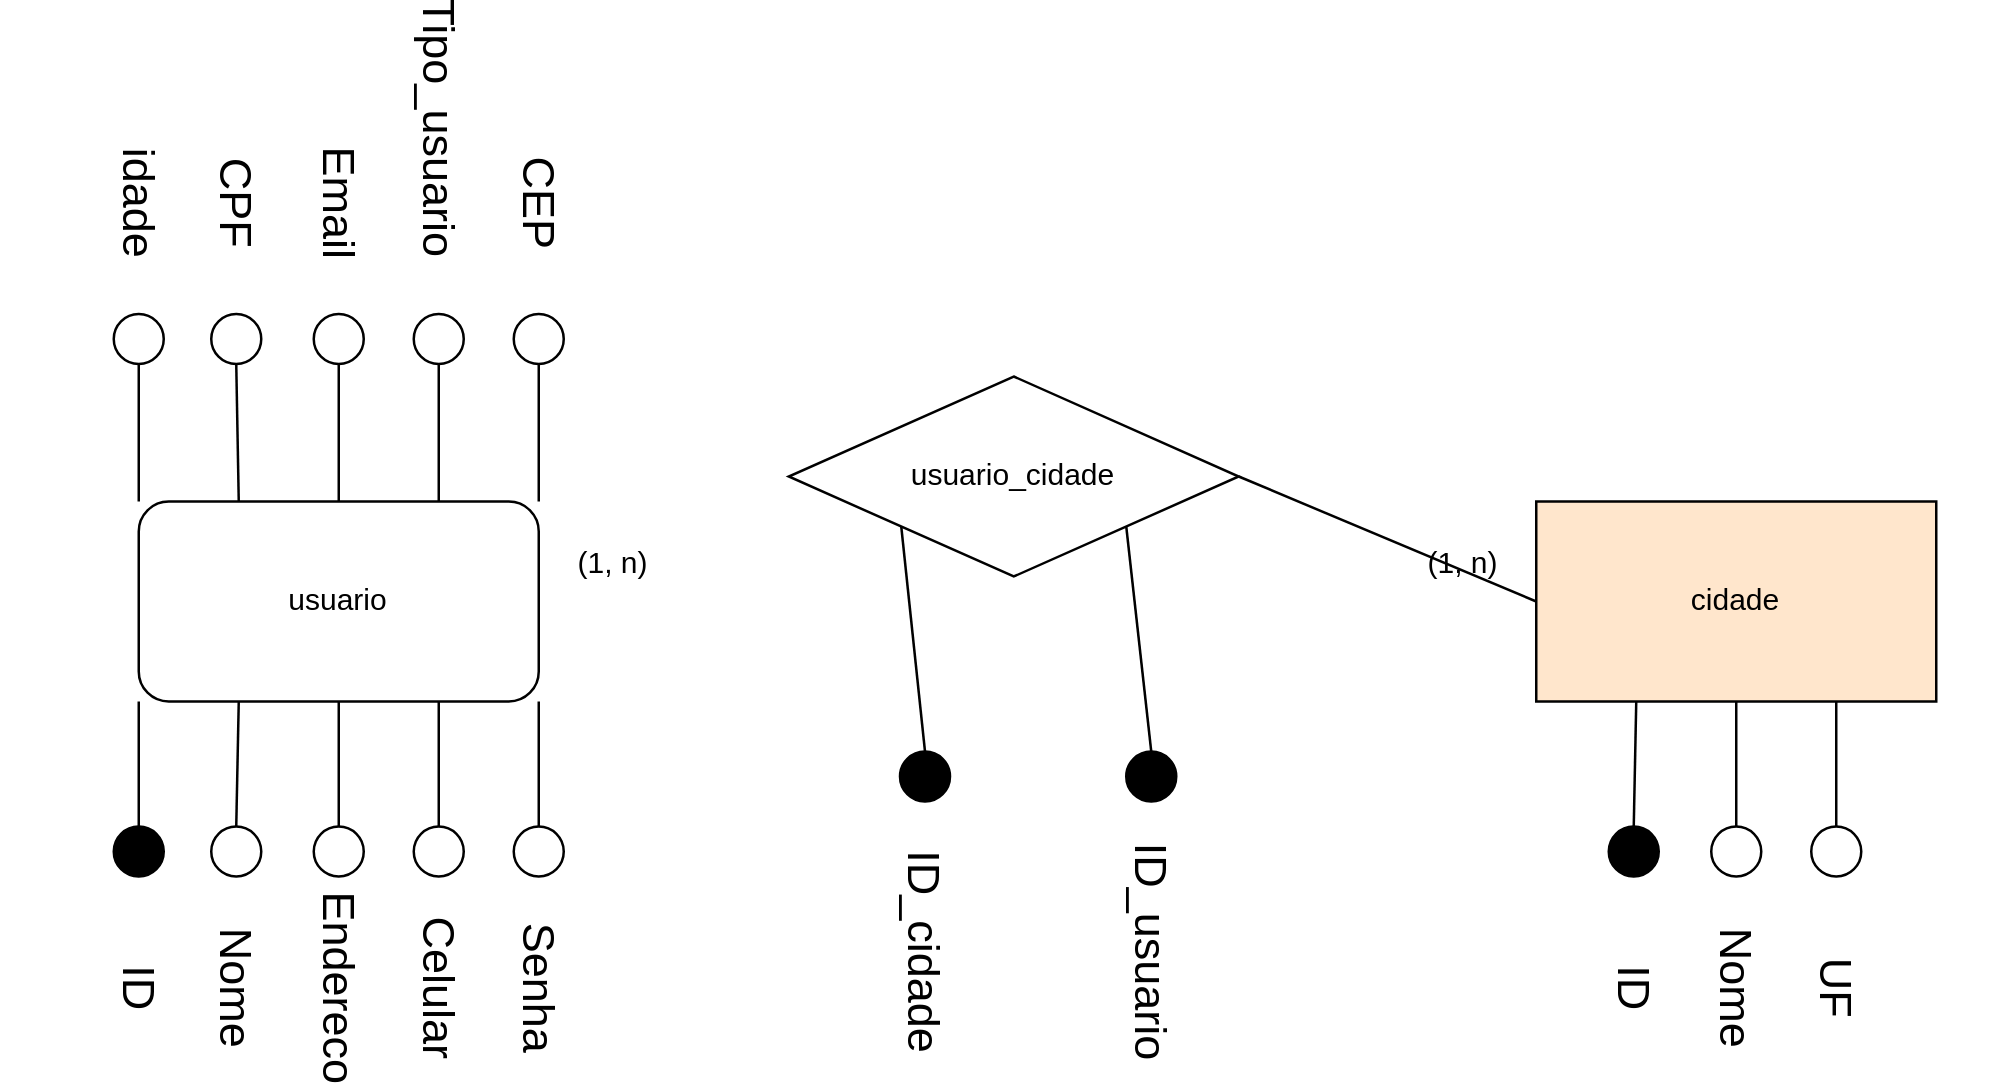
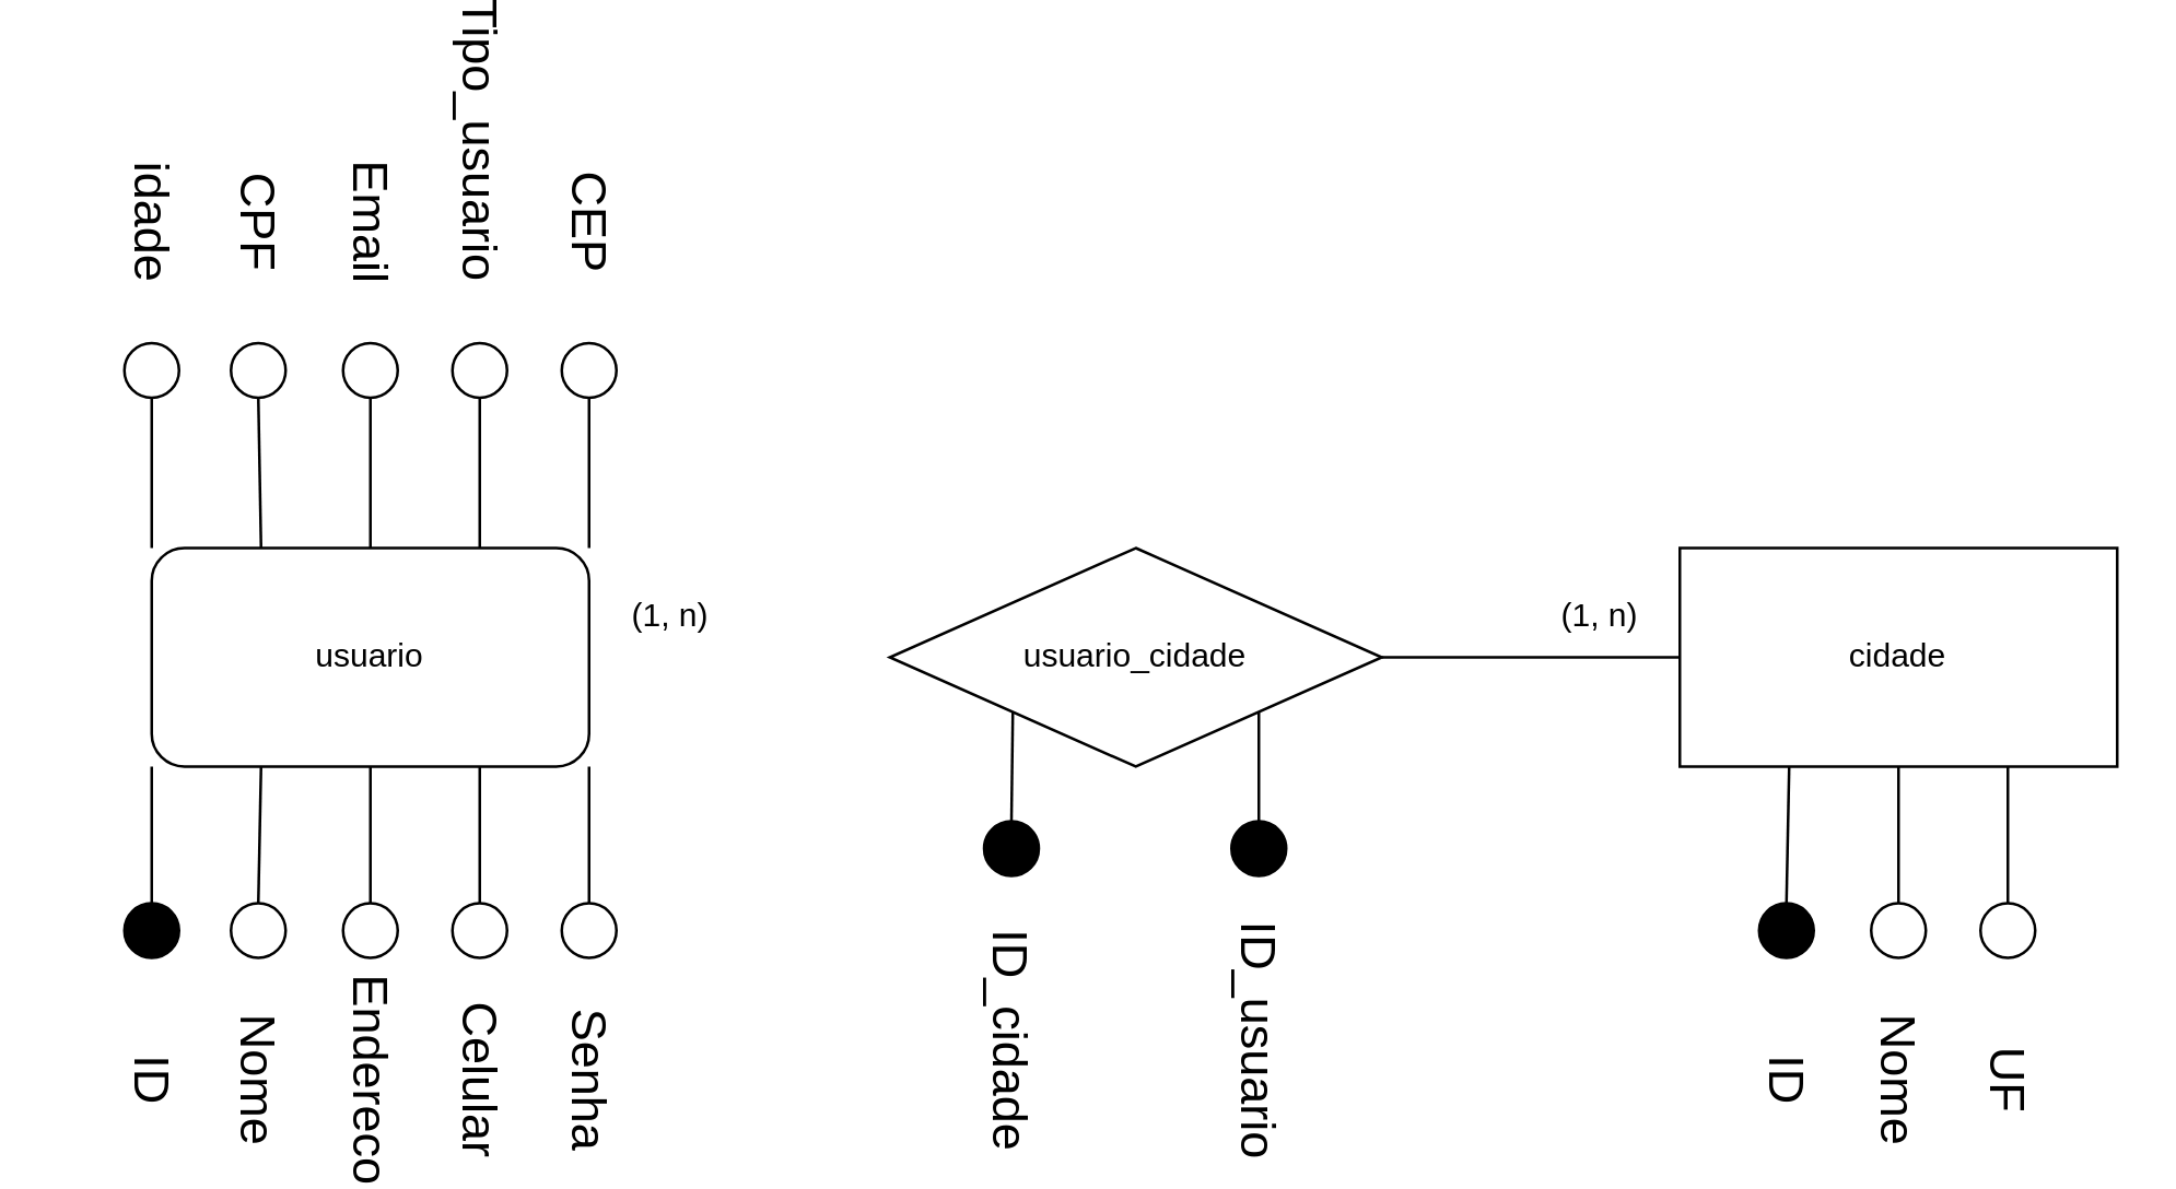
- <mxCell id="3" value="usuario_cidade" style="rhombus;whiteSpace=wrap;html=1;" parent="1" vertex="1"><mxGeometry x="315" y="134" width="180" height="80" as="geometry" /></mxCell>
+ <mxCell id="3" value="usuario_cidade" style="rhombus;whiteSpace=wrap;html=1;" parent="1" vertex="1"><mxGeometry x="325" y="184" width="180" height="80" as="geometry" /></mxCell>
- <mxCell id="22" value="cidade" style="rounded=0;whiteSpace=wrap;html=1;fillColor=#ffe6cc;" parent="1" vertex="1"><mxGeometry x="614" y="184" width="160" height="80" as="geometry" /></mxCell>
+ <mxCell id="22" value="cidade" style="rounded=0;whiteSpace=wrap;html=1;" parent="1" vertex="1"><mxGeometry x="614" y="184" width="160" height="80" as="geometry" /></mxCell>
